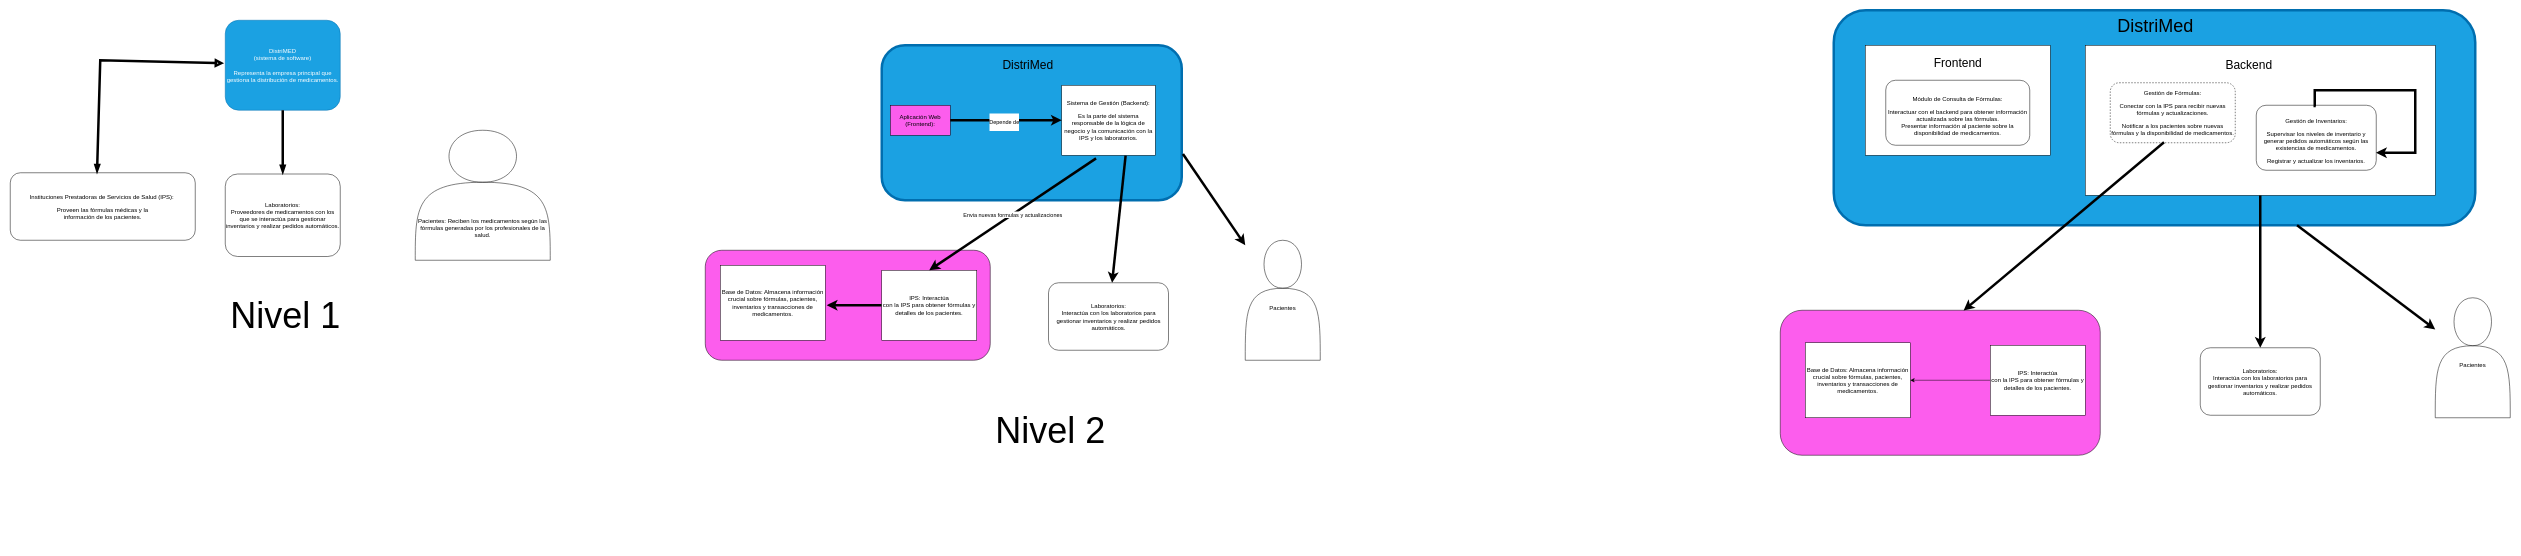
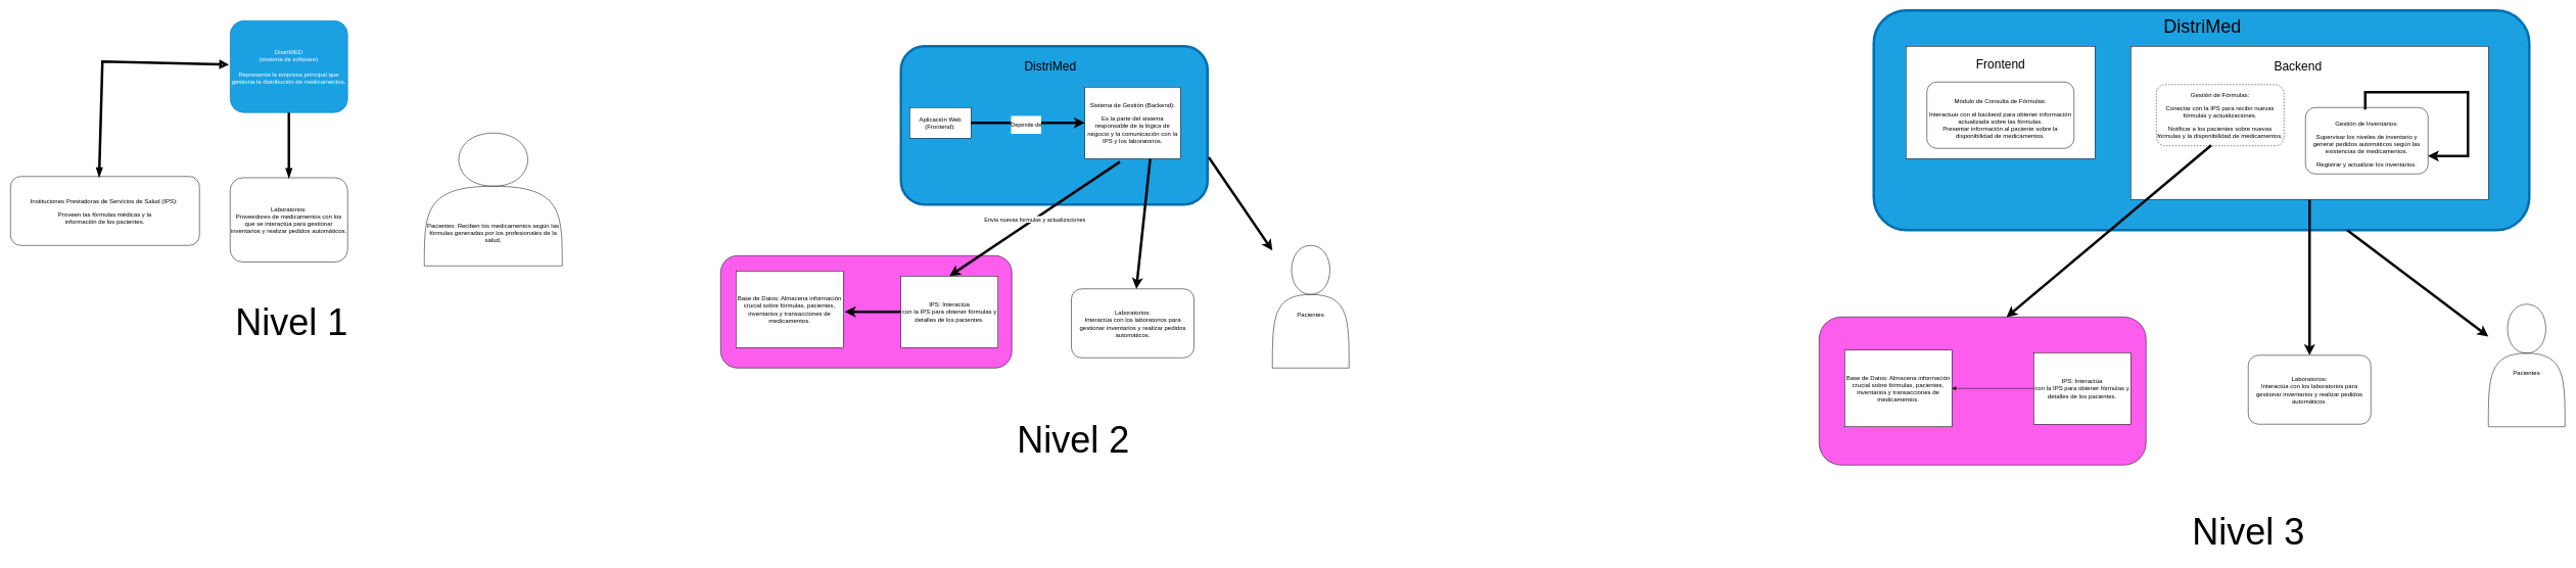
- <mxCell id="9" value="&lt;p class=&quot;MsoNormal&quot;&gt;Aplicación Web (Frontend):&lt;/p&gt;" style="rounded=0;whiteSpace=wrap;html=1;fillColor=#fc5ded;" parent="1" vertex="1"><mxGeometry x="1780" y="210" width="120" height="60" as="geometry" /></mxCell>
+ <mxCell id="9" value="&lt;p class=&quot;MsoNormal&quot;&gt;Aplicación Web (Frontend):&lt;/p&gt;" style="rounded=0;whiteSpace=wrap;html=1;" parent="1" vertex="1"><mxGeometry x="1780" y="210" width="120" height="60" as="geometry" /></mxCell>
+ <mxCell id="40" value="&lt;font style=&quot;font-size: 72px;&quot;&gt;Nivel 3&lt;/font&gt;" style="text;html=1;align=center;verticalAlign=middle;resizable=0;points=[];autosize=1;strokeColor=none;fillColor=none;" vertex="1" parent="1"><mxGeometry x="4280" y="990" width="240" height="100" as="geometry" /></mxCell>
